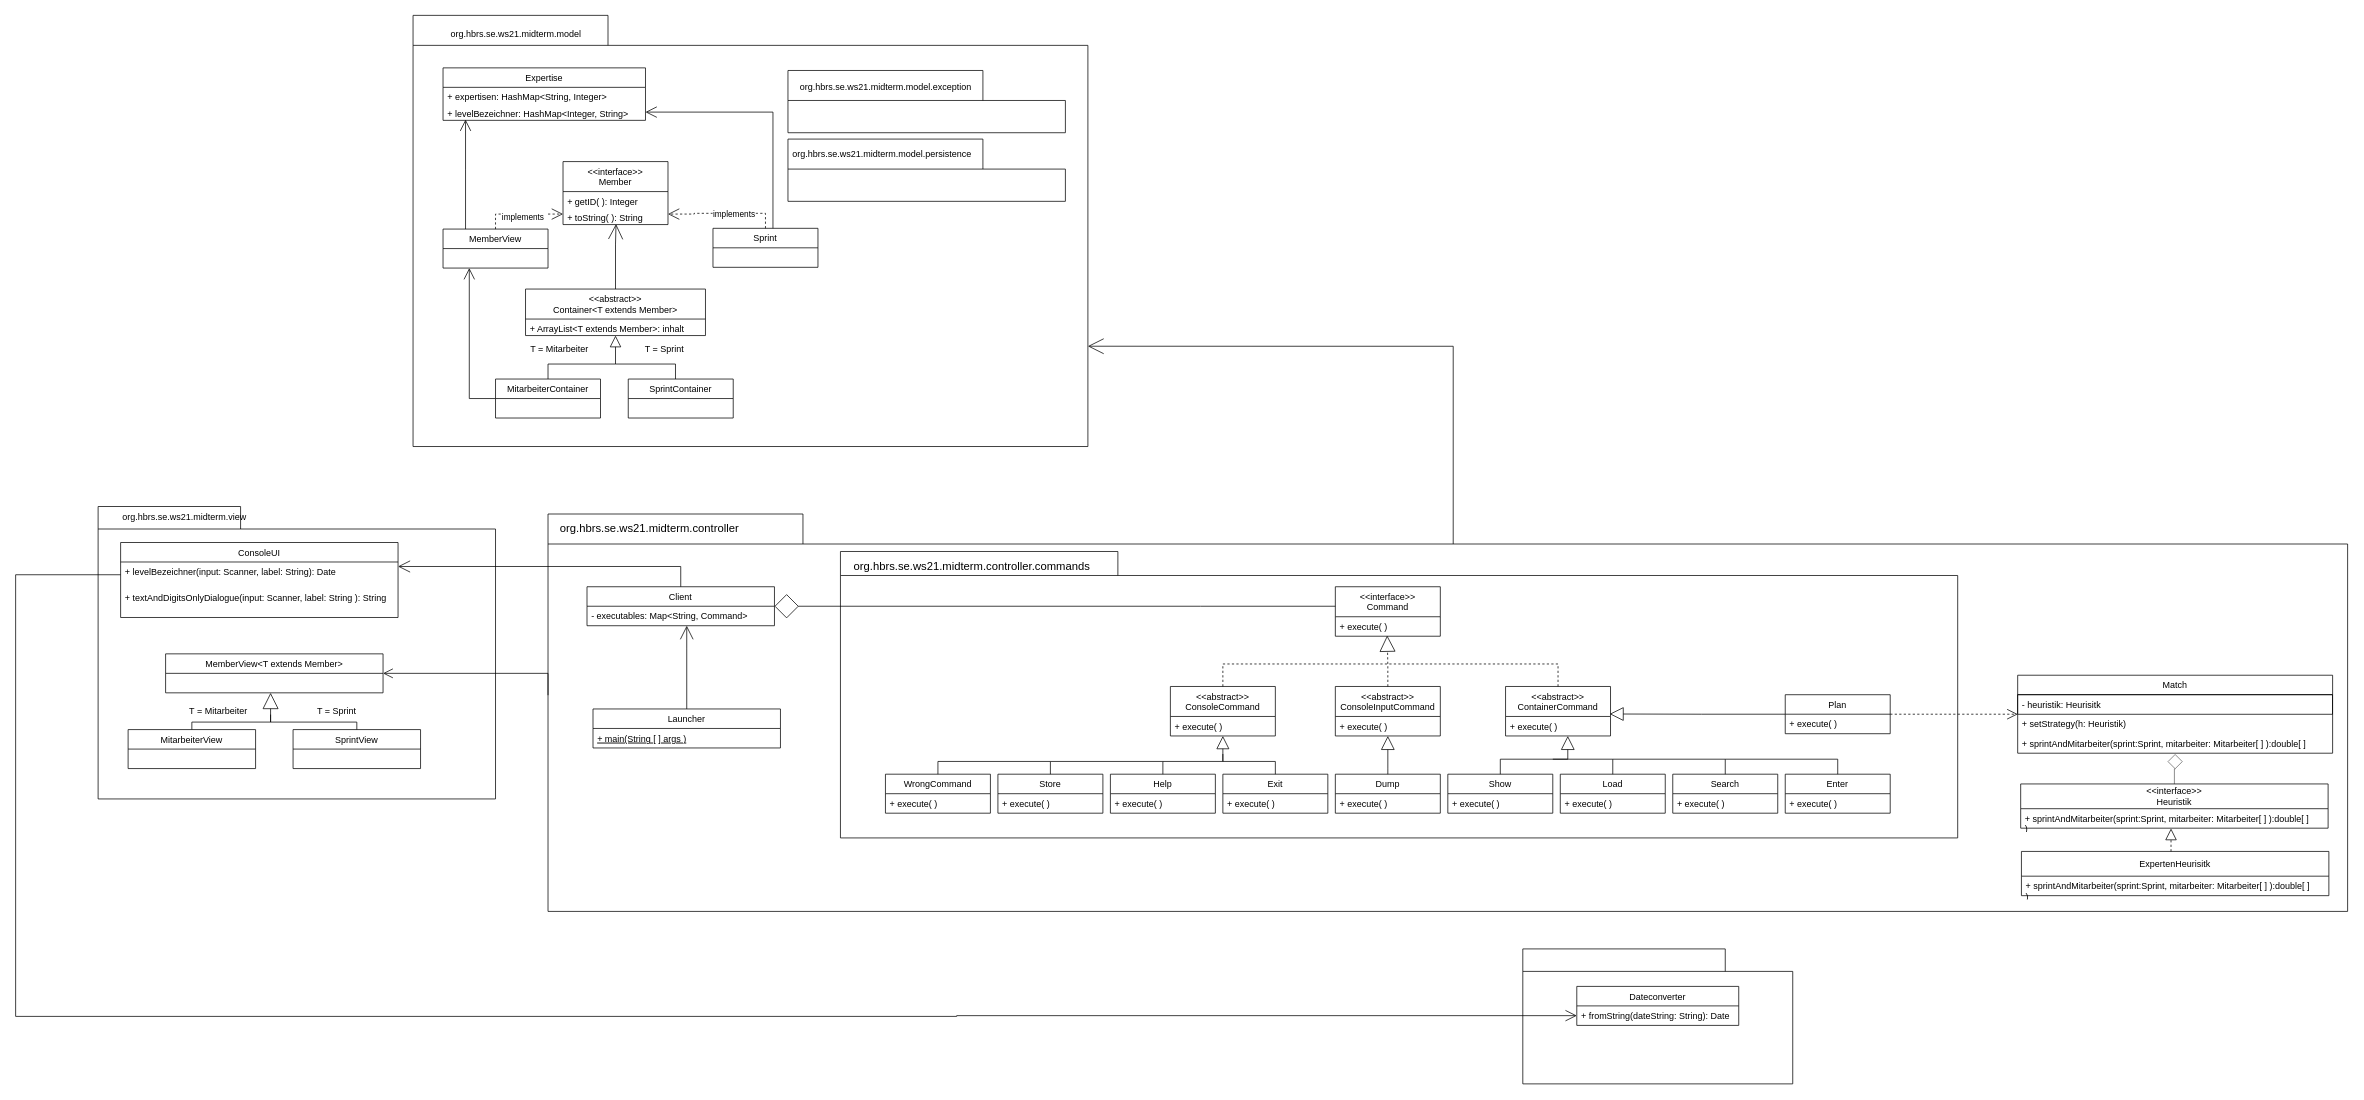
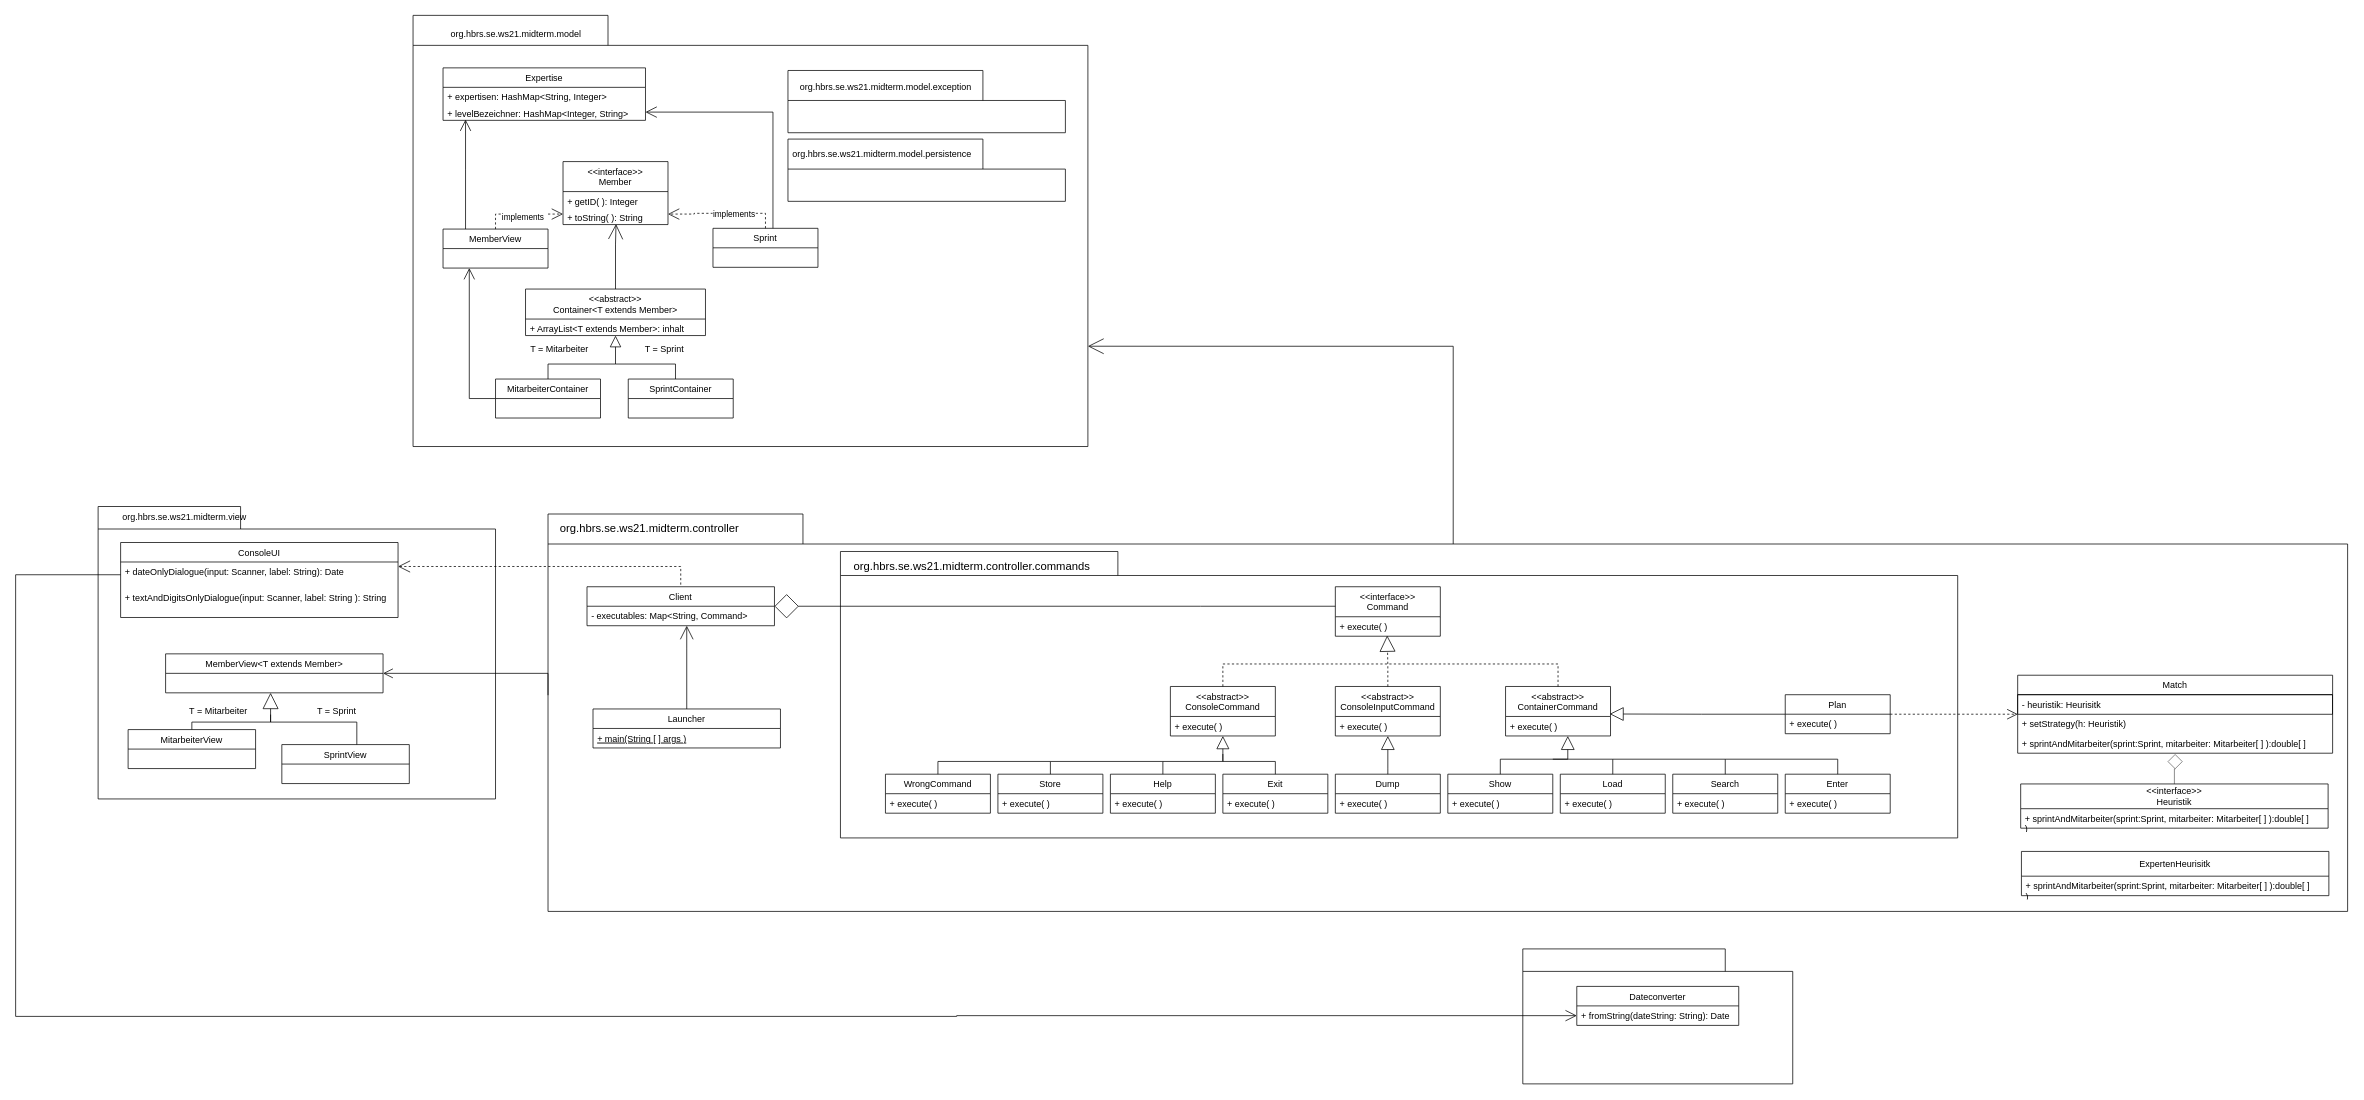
- <mxCell id="45" style="edgeStyle=orthogonalEdgeStyle;rounded=0;orthogonalLoop=1;jettySize=auto;html=1;entryX=0.5;entryY=0;entryDx=0;entryDy=0;fontFamily=Helvetica;fontSize=15;fontColor=#000000;endArrow=none;endFill=0;endSize=11;startArrow=open;startFill=0;startSize=14;" parent="1" source="46" target="8" edge="1"><mxGeometry relative="1" as="geometry"><Array as="points"><mxPoint x="907" y="755" /></Array></mxGeometry></mxCell>
+ <mxCell id="45" style="edgeStyle=orthogonalEdgeStyle;rounded=0;orthogonalLoop=1;jettySize=auto;html=1;entryX=0.5;entryY=0;entryDx=0;entryDy=0;fontFamily=Helvetica;fontSize=15;fontColor=#000000;endArrow=none;endFill=0;endSize=11;startArrow=open;startFill=0;startSize=14;dashed=1;" parent="1" source="46" target="8" edge="1"><mxGeometry relative="1" as="geometry"><Array as="points"><mxPoint x="907" y="755" /></Array></mxGeometry></mxCell>
- <mxCell id="47" value="+ levelBezeichner(input: Scanner, label: String): Date" style="text;strokeColor=none;fillColor=none;align=left;verticalAlign=top;spacingLeft=4;spacingRight=4;overflow=hidden;rotatable=0;points=[[0,0.5],[1,0.5]];portConstraint=eastwest;" parent="46" vertex="1"><mxGeometry y="26" width="370" height="34" as="geometry" /></mxCell>
+ <mxCell id="47" value="+ dateOnlyDialogue(input: Scanner, label: String): Date" style="text;strokeColor=none;fillColor=none;align=left;verticalAlign=top;spacingLeft=4;spacingRight=4;overflow=hidden;rotatable=0;points=[[0,0.5],[1,0.5]];portConstraint=eastwest;" parent="46" vertex="1"><mxGeometry y="26" width="370" height="34" as="geometry" /></mxCell>
- <mxCell id="90" value="SprintView" style="swimlane;fontStyle=0;childLayout=stackLayout;horizontal=1;startSize=26;fillColor=none;horizontalStack=0;resizeParent=1;resizeParentMax=0;resizeLast=0;collapsible=1;marginBottom=0;" parent="1" vertex="1"><mxGeometry x="390" y="972.5" width="170" height="52" as="geometry" /></mxCell>
+ <mxCell id="90" value="SprintView" style="swimlane;fontStyle=0;childLayout=stackLayout;horizontal=1;startSize=26;fillColor=none;horizontalStack=0;resizeParent=1;resizeParentMax=0;resizeLast=0;collapsible=1;marginBottom=0;" parent="1" vertex="1"><mxGeometry x="375" y="992.5" width="170" height="52" as="geometry" /></mxCell>
- <mxCell id="106" style="edgeStyle=orthogonalEdgeStyle;rounded=0;orthogonalLoop=1;jettySize=auto;html=1;entryX=0.489;entryY=1.015;entryDx=0;entryDy=0;entryPerimeter=0;endArrow=block;endFill=0;endSize=13;dashed=1;" edge="1" parent="1" source="107" target="105"><mxGeometry relative="1" as="geometry"><Array as="points"><mxPoint x="2894" y="1135" /><mxPoint x="2894" y="1135" /></Array></mxGeometry></mxCell>
